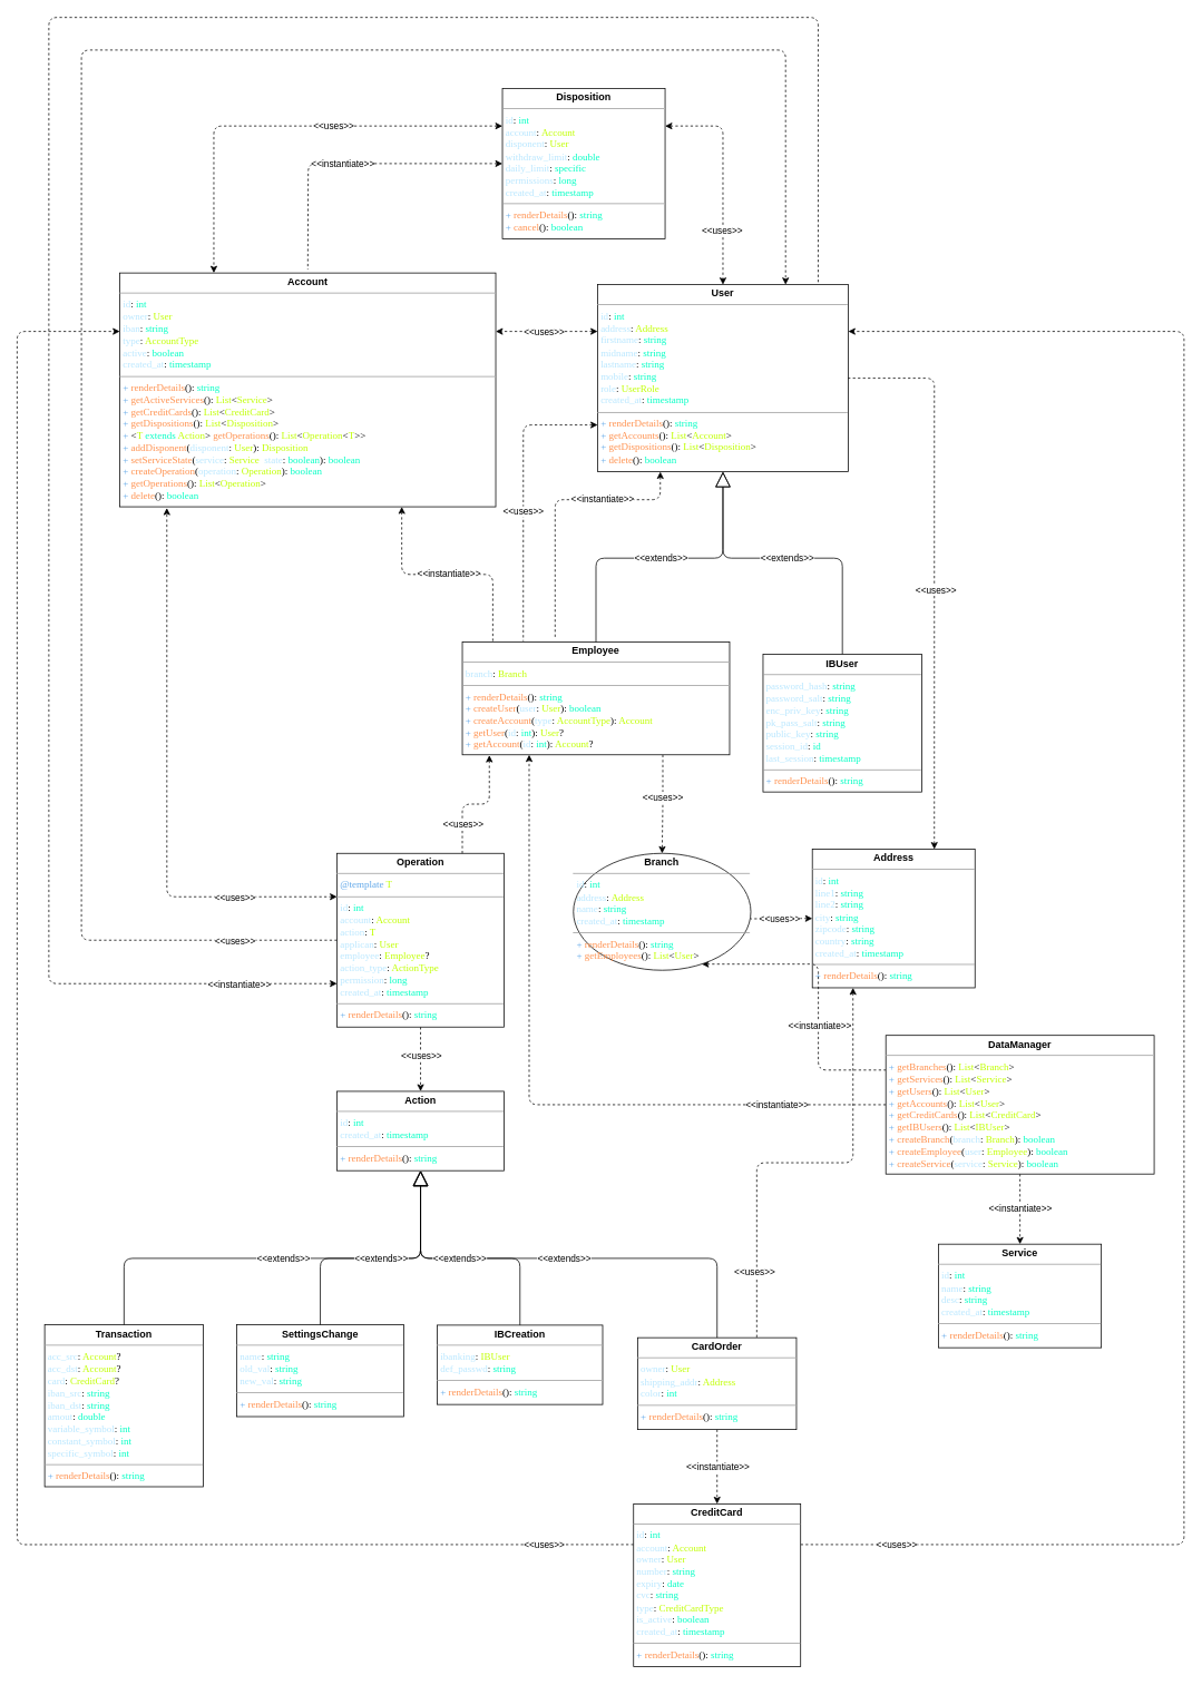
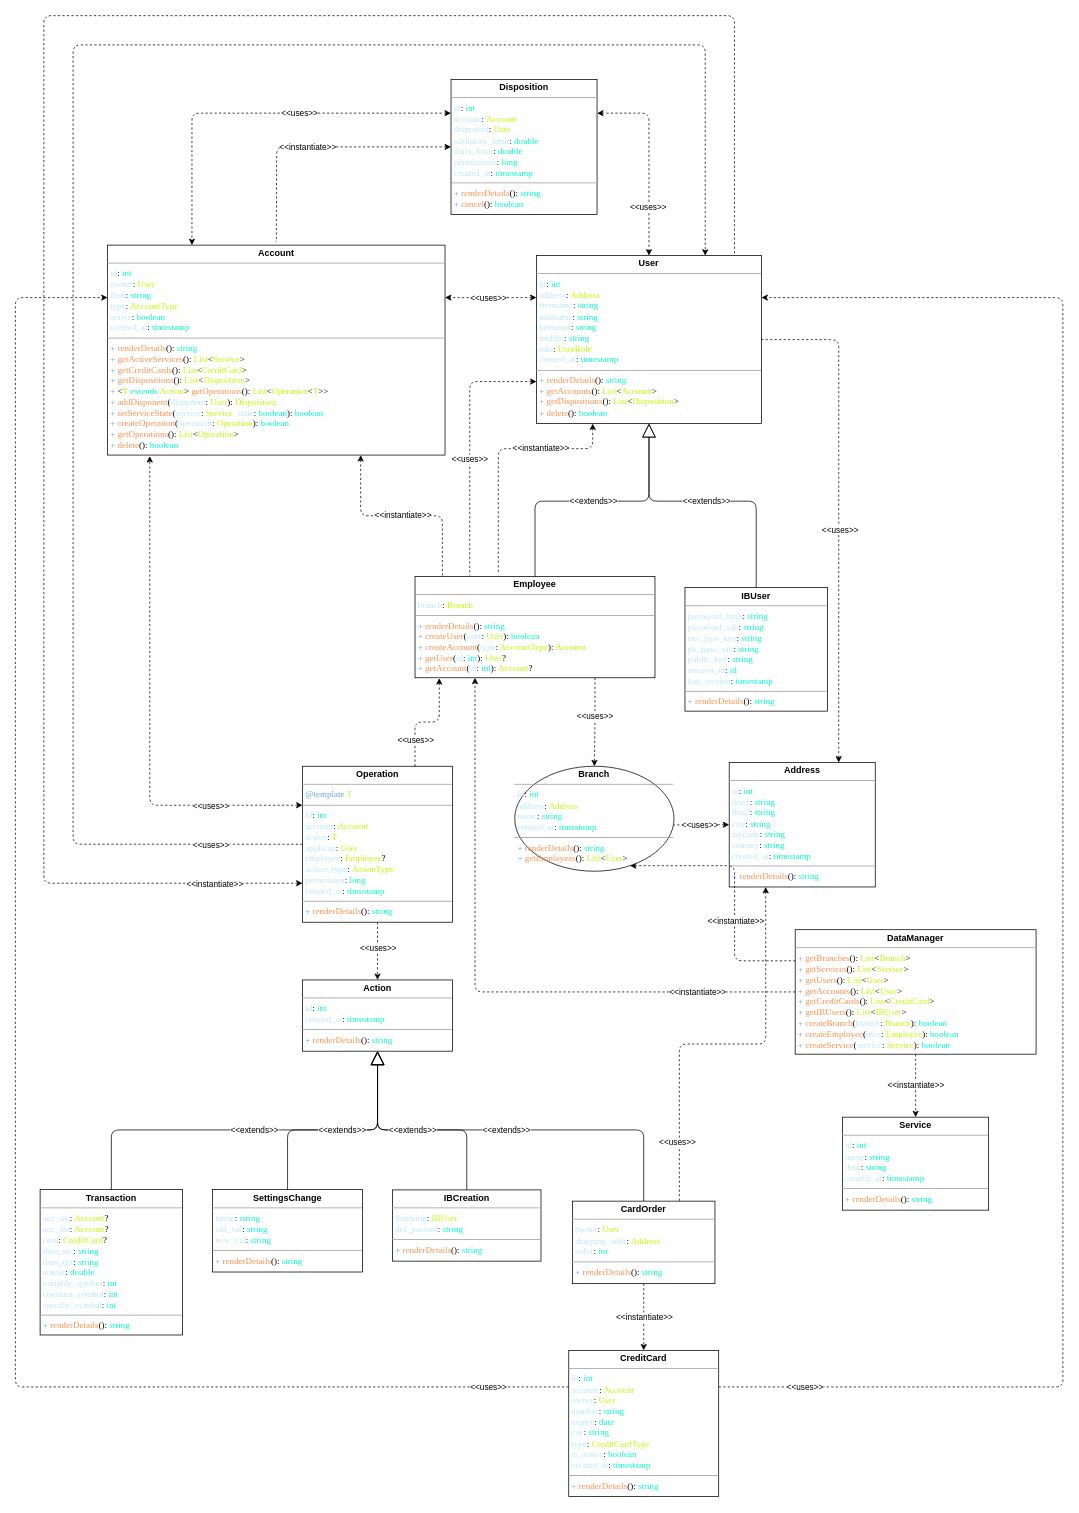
- <mxCell id="55" value="&lt;p style=&quot;margin: 0px ; margin-top: 4px ; text-align: center&quot;&gt;&lt;b&gt;&lt;span style=&quot;font-family:Helvetica&quot;&gt;Disposition&lt;/span&gt;&lt;/b&gt;&lt;/p&gt;&lt;hr size=&quot;1&quot;&gt;&lt;p style=&quot;margin: 0px ; margin-left: 4px&quot;&gt;  &lt;span style=&quot;color:#b9e7ff&quot;&gt;id&lt;/span&gt;: &lt;span style=&quot;color:#00ffc4&quot;&gt;int&lt;/span&gt; &lt;br&gt;&lt;/p&gt;&lt;p style=&quot;margin: 0px ; margin-left: 4px&quot;&gt;  &lt;span style=&quot;color:#b9e7ff&quot;&gt;account&lt;/span&gt;: &lt;span style=&quot;color:#c0ff00&quot;&gt;Account&lt;/span&gt; &lt;br&gt;&lt;/p&gt;&lt;p style=&quot;margin: 0px ; margin-left: 4px&quot;&gt;  &lt;span style=&quot;color:#b9e7ff&quot;&gt;disponent&lt;/span&gt;: &lt;span style=&quot;color:#c0ff00&quot;&gt;User&lt;/span&gt; &lt;br&gt;&lt;/p&gt;&lt;p style=&quot;margin: 0px ; margin-left: 4px&quot;&gt;  &lt;span style=&quot;color:#b9e7ff&quot;&gt;withdraw_limit&lt;/span&gt;: &lt;span style=&quot;color:#00ffc4&quot;&gt;double&lt;/span&gt; &lt;br&gt;&lt;/p&gt;&lt;p style=&quot;margin: 0px ; margin-left: 4px&quot;&gt;  &lt;span style=&quot;color:#b9e7ff&quot;&gt;daily_limit&lt;/span&gt;: &lt;span style=&quot;color:#00ffc4&quot;&gt;specific&lt;/span&gt; &lt;/p&gt;&lt;p style=&quot;margin: 0px ; margin-left: 4px&quot;&gt;  &lt;span style=&quot;color:#b9e7ff&quot;&gt;permissions&lt;/span&gt;: &lt;span style=&quot;color:#00ffc4&quot;&gt;long&lt;/span&gt; &lt;span&gt;&lt;br&gt;&lt;/span&gt;&lt;/p&gt;&lt;p style=&quot;margin: 0px ; margin-left: 4px&quot;&gt;&lt;span&gt;  &lt;span style=&quot;color:#b9e7ff&quot;&gt;created_at&lt;/span&gt;: &lt;span style=&quot;color:#00ffc4&quot;&gt;timestamp&lt;/span&gt; &lt;/span&gt;&lt;/p&gt;&lt;hr size=&quot;1&quot;&gt;&lt;p style=&quot;margin: 0px ; margin-left: 4px&quot;&gt; &lt;span style=&quot;color:#5ea6e8&quot;&gt;+&lt;/span&gt;  &lt;span style=&quot;color:#ff904d&quot;&gt;renderDetails&lt;/span&gt;(): &lt;span style=&quot;color:#00ffc4&quot;&gt;string&lt;/span&gt; &lt;/p&gt;&lt;p style=&quot;margin: 0px ; margin-left: 4px&quot;&gt; &lt;span style=&quot;color:#5ea6e8&quot;&gt;+&lt;/span&gt;  &lt;span style=&quot;color:#ff904d&quot;&gt;cancel&lt;/span&gt;(): &lt;span style=&quot;color:#00ffc4&quot;&gt;boolean&lt;/span&gt; &lt;/p&gt;" style="verticalAlign=top;align=left;overflow=fill;fontSize=12;fontFamily=Lucida Console;html=1;" parent="1" vertex="1"><mxGeometry x="601" y="105" width="194.75" height="180" as="geometry" /></mxCell>
+ <mxCell id="55" value="&lt;p style=&quot;margin: 0px ; margin-top: 4px ; text-align: center&quot;&gt;&lt;b&gt;&lt;span style=&quot;font-family:Helvetica&quot;&gt;Disposition&lt;/span&gt;&lt;/b&gt;&lt;/p&gt;&lt;hr size=&quot;1&quot;&gt;&lt;p style=&quot;margin: 0px ; margin-left: 4px&quot;&gt;  &lt;span style=&quot;color:#b9e7ff&quot;&gt;id&lt;/span&gt;: &lt;span style=&quot;color:#00ffc4&quot;&gt;int&lt;/span&gt; &lt;br&gt;&lt;/p&gt;&lt;p style=&quot;margin: 0px ; margin-left: 4px&quot;&gt;  &lt;span style=&quot;color:#b9e7ff&quot;&gt;account&lt;/span&gt;: &lt;span style=&quot;color:#c0ff00&quot;&gt;Account&lt;/span&gt; &lt;br&gt;&lt;/p&gt;&lt;p style=&quot;margin: 0px ; margin-left: 4px&quot;&gt;  &lt;span style=&quot;color:#b9e7ff&quot;&gt;disponent&lt;/span&gt;: &lt;span style=&quot;color:#c0ff00&quot;&gt;User&lt;/span&gt; &lt;br&gt;&lt;/p&gt;&lt;p style=&quot;margin: 0px ; margin-left: 4px&quot;&gt;  &lt;span style=&quot;color:#b9e7ff&quot;&gt;withdraw_limit&lt;/span&gt;: &lt;span style=&quot;color:#00ffc4&quot;&gt;double&lt;/span&gt; &lt;br&gt;&lt;/p&gt;&lt;p style=&quot;margin: 0px ; margin-left: 4px&quot;&gt;  &lt;span style=&quot;color:#b9e7ff&quot;&gt;daily_limit&lt;/span&gt;: &lt;span style=&quot;color:#00ffc4&quot;&gt;double&lt;/span&gt; &lt;/p&gt;&lt;p style=&quot;margin: 0px ; margin-left: 4px&quot;&gt;  &lt;span style=&quot;color:#b9e7ff&quot;&gt;permissions&lt;/span&gt;: &lt;span style=&quot;color:#00ffc4&quot;&gt;long&lt;/span&gt; &lt;span&gt;&lt;br&gt;&lt;/span&gt;&lt;/p&gt;&lt;p style=&quot;margin: 0px ; margin-left: 4px&quot;&gt;&lt;span&gt;  &lt;span style=&quot;color:#b9e7ff&quot;&gt;created_at&lt;/span&gt;: &lt;span style=&quot;color:#00ffc4&quot;&gt;timestamp&lt;/span&gt; &lt;/span&gt;&lt;/p&gt;&lt;hr size=&quot;1&quot;&gt;&lt;p style=&quot;margin: 0px ; margin-left: 4px&quot;&gt; &lt;span style=&quot;color:#5ea6e8&quot;&gt;+&lt;/span&gt;  &lt;span style=&quot;color:#ff904d&quot;&gt;renderDetails&lt;/span&gt;(): &lt;span style=&quot;color:#00ffc4&quot;&gt;string&lt;/span&gt; &lt;/p&gt;&lt;p style=&quot;margin: 0px ; margin-left: 4px&quot;&gt; &lt;span style=&quot;color:#5ea6e8&quot;&gt;+&lt;/span&gt;  &lt;span style=&quot;color:#ff904d&quot;&gt;cancel&lt;/span&gt;(): &lt;span style=&quot;color:#00ffc4&quot;&gt;boolean&lt;/span&gt; &lt;/p&gt;" style="verticalAlign=top;align=left;overflow=fill;fontSize=12;fontFamily=Lucida Console;html=1;" parent="1" vertex="1"><mxGeometry x="601" y="105" width="194.75" height="180" as="geometry" /></mxCell>
